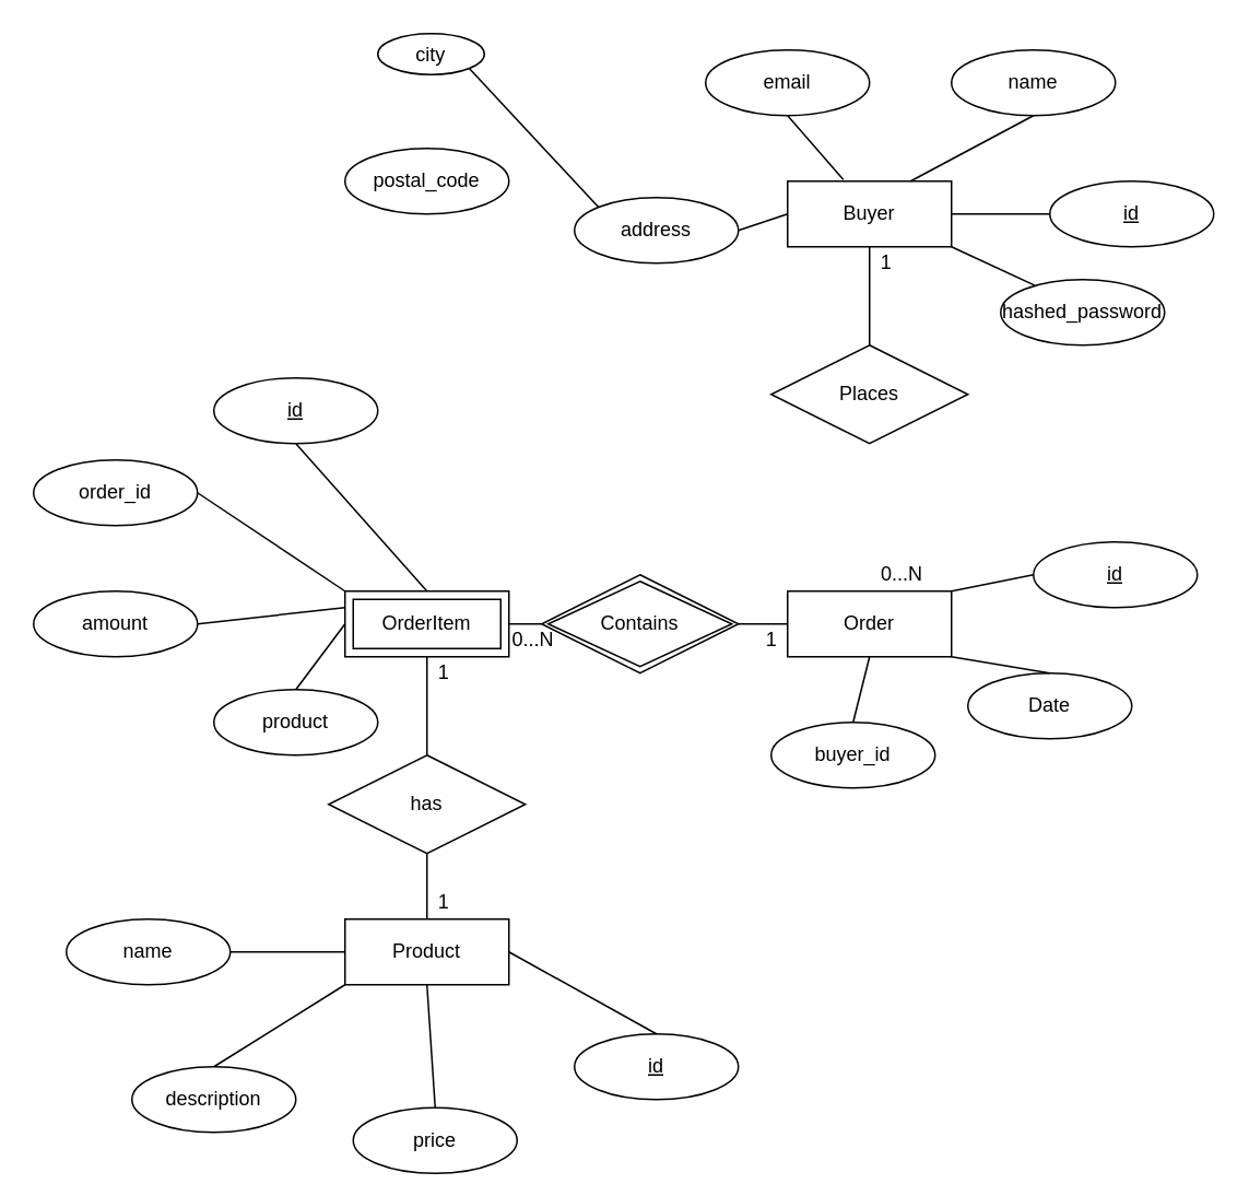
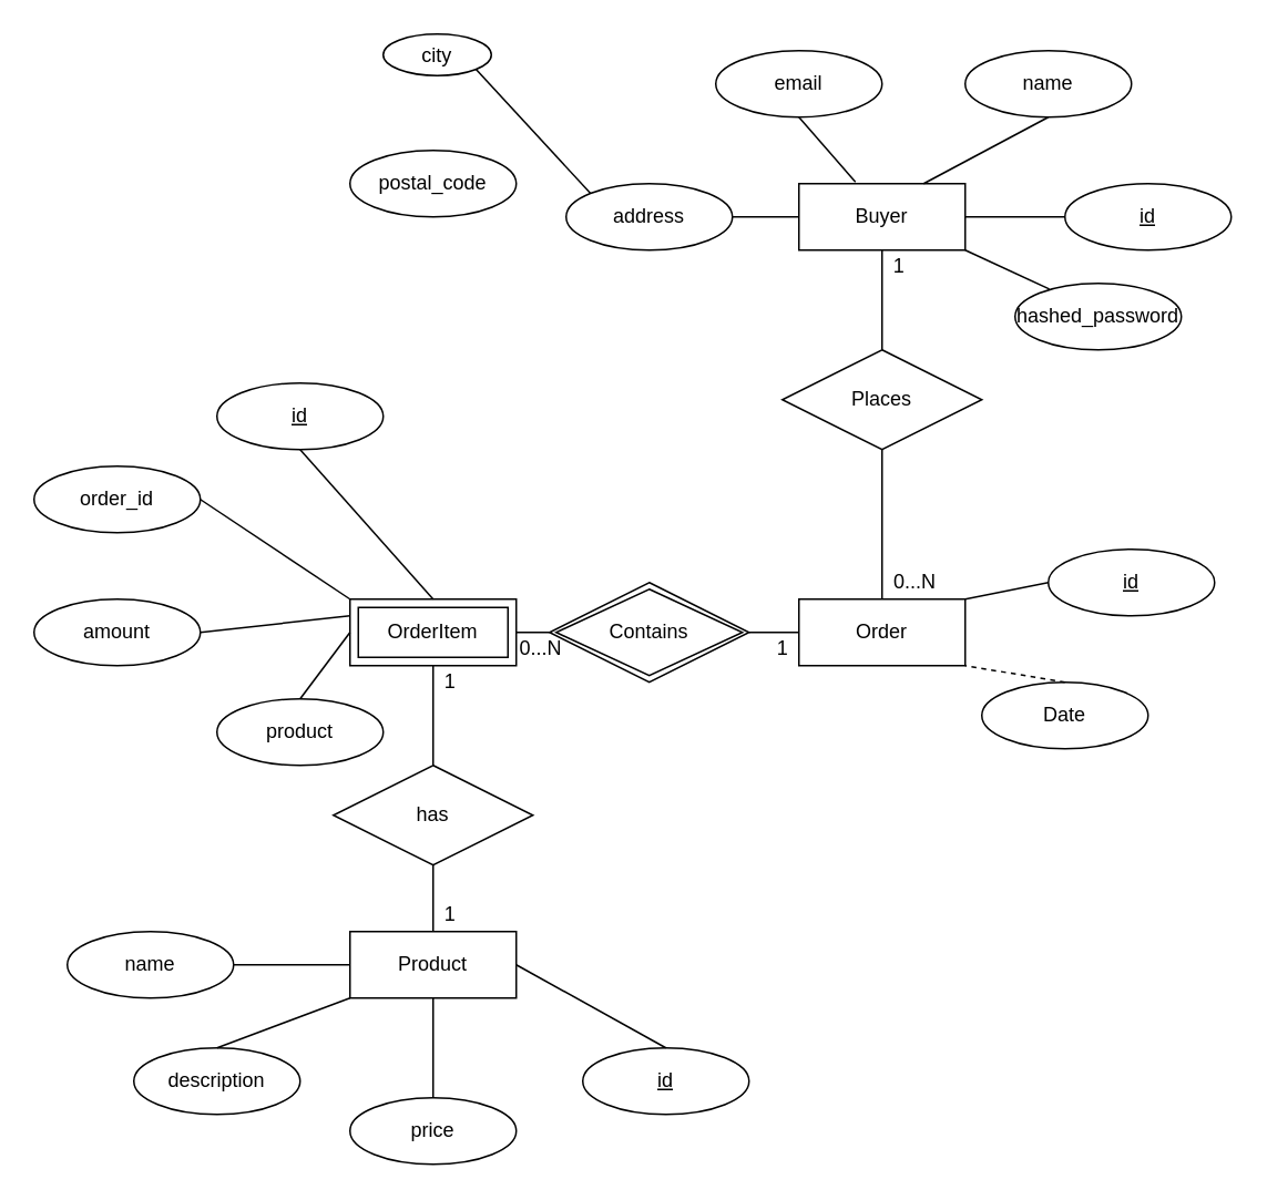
- <mxCell id="42" value="address" style="ellipse;whiteSpace=wrap;html=1;align=center;" vertex="1" parent="1"><mxGeometry x="350" y="120" width="100" height="40" as="geometry" /></mxCell>
+ <mxCell id="42" value="address" style="ellipse;whiteSpace=wrap;html=1;align=center;" vertex="1" parent="1"><mxGeometry x="340" y="110" width="100" height="40" as="geometry" /></mxCell>
+ <mxCell id="12" value="" style="endArrow=none;html=1;entryX=0.5;entryY=1;entryDx=0;entryDy=0;exitX=0.5;exitY=0;exitDx=0;exitDy=0;" edge="1" parent="1" source="3" target="11"><mxGeometry width="50" height="50" relative="1" as="geometry"><mxPoint x="370" y="370" as="sourcePoint" /><mxPoint x="420" y="320" as="targetPoint" /></mxGeometry></mxCell>
- <mxCell id="40" value="" style="endArrow=none;html=1;entryX=1;entryY=1;entryDx=0;entryDy=0;exitX=0.5;exitY=0;exitDx=0;exitDy=0;" edge="1" parent="1" source="37" target="3"><mxGeometry width="50" height="50" relative="1" as="geometry"><mxPoint x="620" y="550" as="sourcePoint" /><mxPoint x="670" y="500" as="targetPoint" /></mxGeometry></mxCell>
+ <mxCell id="40" value="" style="endArrow=none;html=1;entryX=1;entryY=1;entryDx=0;entryDy=0;exitX=0.5;exitY=0;exitDx=0;exitDy=0;dashed=1;" edge="1" parent="1" source="37" target="3"><mxGeometry width="50" height="50" relative="1" as="geometry"><mxPoint x="620" y="550" as="sourcePoint" /><mxPoint x="670" y="500" as="targetPoint" /></mxGeometry></mxCell>
- <mxCell id="39" value="" style="endArrow=none;html=1;entryX=0.5;entryY=1;entryDx=0;entryDy=0;exitX=0.5;exitY=0;exitDx=0;exitDy=0;" edge="1" parent="1" source="38" target="3"><mxGeometry width="50" height="50" relative="1" as="geometry"><mxPoint x="600" y="530" as="sourcePoint" /><mxPoint x="650" y="480" as="targetPoint" /></mxGeometry></mxCell>
- <mxCell id="38" value="buyer_id" style="ellipse;whiteSpace=wrap;html=1;align=center;" vertex="1" parent="1"><mxGeometry x="470" y="440" width="100" height="40" as="geometry" /></mxCell>
- <mxCell id="22" value="description" style="ellipse;whiteSpace=wrap;html=1;align=center;" vertex="1" parent="1"><mxGeometry x="80" y="650" width="100" height="40" as="geometry" /></mxCell>
+ <mxCell id="22" value="description" style="ellipse;whiteSpace=wrap;html=1;align=center;" vertex="1" parent="1"><mxGeometry x="80" y="630" width="100" height="40" as="geometry" /></mxCell>
- <mxCell id="23" value="price" style="ellipse;whiteSpace=wrap;html=1;align=center;" vertex="1" parent="1"><mxGeometry x="215" y="675" width="100" height="40" as="geometry" /></mxCell>
+ <mxCell id="23" value="price" style="ellipse;whiteSpace=wrap;html=1;align=center;" vertex="1" parent="1"><mxGeometry x="210" y="660" width="100" height="40" as="geometry" /></mxCell>
